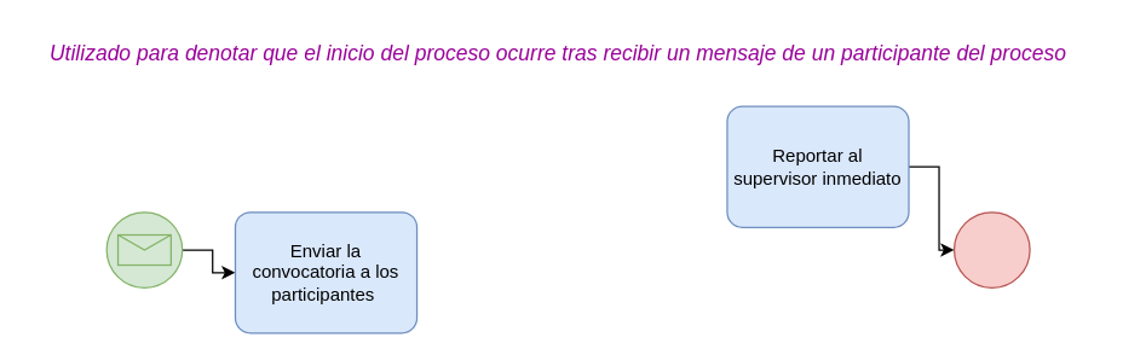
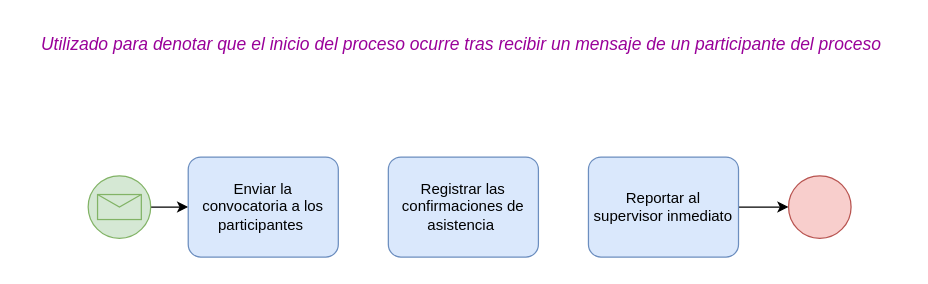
- <mxCell id="7" value="Reportar al supervisor inmediato" style="points=[[0.25,0,0],[0.5,0,0],[0.75,0,0],[1,0.25,0],[1,0.5,0],[1,0.75,0],[0.75,1,0],[0.5,1,0],[0.25,1,0],[0,0.75,0],[0,0.5,0],[0,0.25,0]];shape=mxgraph.bpmn.task;whiteSpace=wrap;rectStyle=rounded;size=10;html=1;taskMarker=abstract;fillColor=#dae8fc;strokeColor=#6c8ebf;" parent="1" vertex="1"><mxGeometry x="480" y="70" width="120" height="80" as="geometry" /></mxCell>
+ <mxCell id="7" value="Reportar al supervisor inmediato" style="points=[[0.25,0,0],[0.5,0,0],[0.75,0,0],[1,0.25,0],[1,0.5,0],[1,0.75,0],[0.75,1,0],[0.5,1,0],[0.25,1,0],[0,0.75,0],[0,0.5,0],[0,0.25,0]];shape=mxgraph.bpmn.task;whiteSpace=wrap;rectStyle=rounded;size=10;html=1;taskMarker=abstract;fillColor=#dae8fc;strokeColor=#6c8ebf;" parent="1" vertex="1"><mxGeometry x="470" y="125" width="120" height="80" as="geometry" /></mxCell>
+ <mxCell id="5" value="Registrar las confirmaciones de asistencia&amp;nbsp;" style="points=[[0.25,0,0],[0.5,0,0],[0.75,0,0],[1,0.25,0],[1,0.5,0],[1,0.75,0],[0.75,1,0],[0.5,1,0],[0.25,1,0],[0,0.75,0],[0,0.5,0],[0,0.25,0]];shape=mxgraph.bpmn.task;whiteSpace=wrap;rectStyle=rounded;size=10;html=1;taskMarker=abstract;fillColor=#dae8fc;strokeColor=#6c8ebf;" parent="1" vertex="1"><mxGeometry x="310" y="125" width="120" height="80" as="geometry" /></mxCell>
- <mxCell id="4" value="Enviar la convocatoria a los participantes&amp;nbsp;" style="points=[[0.25,0,0],[0.5,0,0],[0.75,0,0],[1,0.25,0],[1,0.5,0],[1,0.75,0],[0.75,1,0],[0.5,1,0],[0.25,1,0],[0,0.75,0],[0,0.5,0],[0,0.25,0]];shape=mxgraph.bpmn.task;whiteSpace=wrap;rectStyle=rounded;size=10;html=1;taskMarker=abstract;fillColor=#dae8fc;strokeColor=#6c8ebf;" parent="1" vertex="1"><mxGeometry x="155" y="140" width="120" height="80" as="geometry" /></mxCell>
+ <mxCell id="4" value="Enviar la convocatoria a los participantes&amp;nbsp;" style="points=[[0.25,0,0],[0.5,0,0],[0.75,0,0],[1,0.25,0],[1,0.5,0],[1,0.75,0],[0.75,1,0],[0.5,1,0],[0.25,1,0],[0,0.75,0],[0,0.5,0],[0,0.25,0]];shape=mxgraph.bpmn.task;whiteSpace=wrap;rectStyle=rounded;size=10;html=1;taskMarker=abstract;fillColor=#dae8fc;strokeColor=#6c8ebf;" parent="1" vertex="1"><mxGeometry x="150" y="125" width="120" height="80" as="geometry" /></mxCell>
